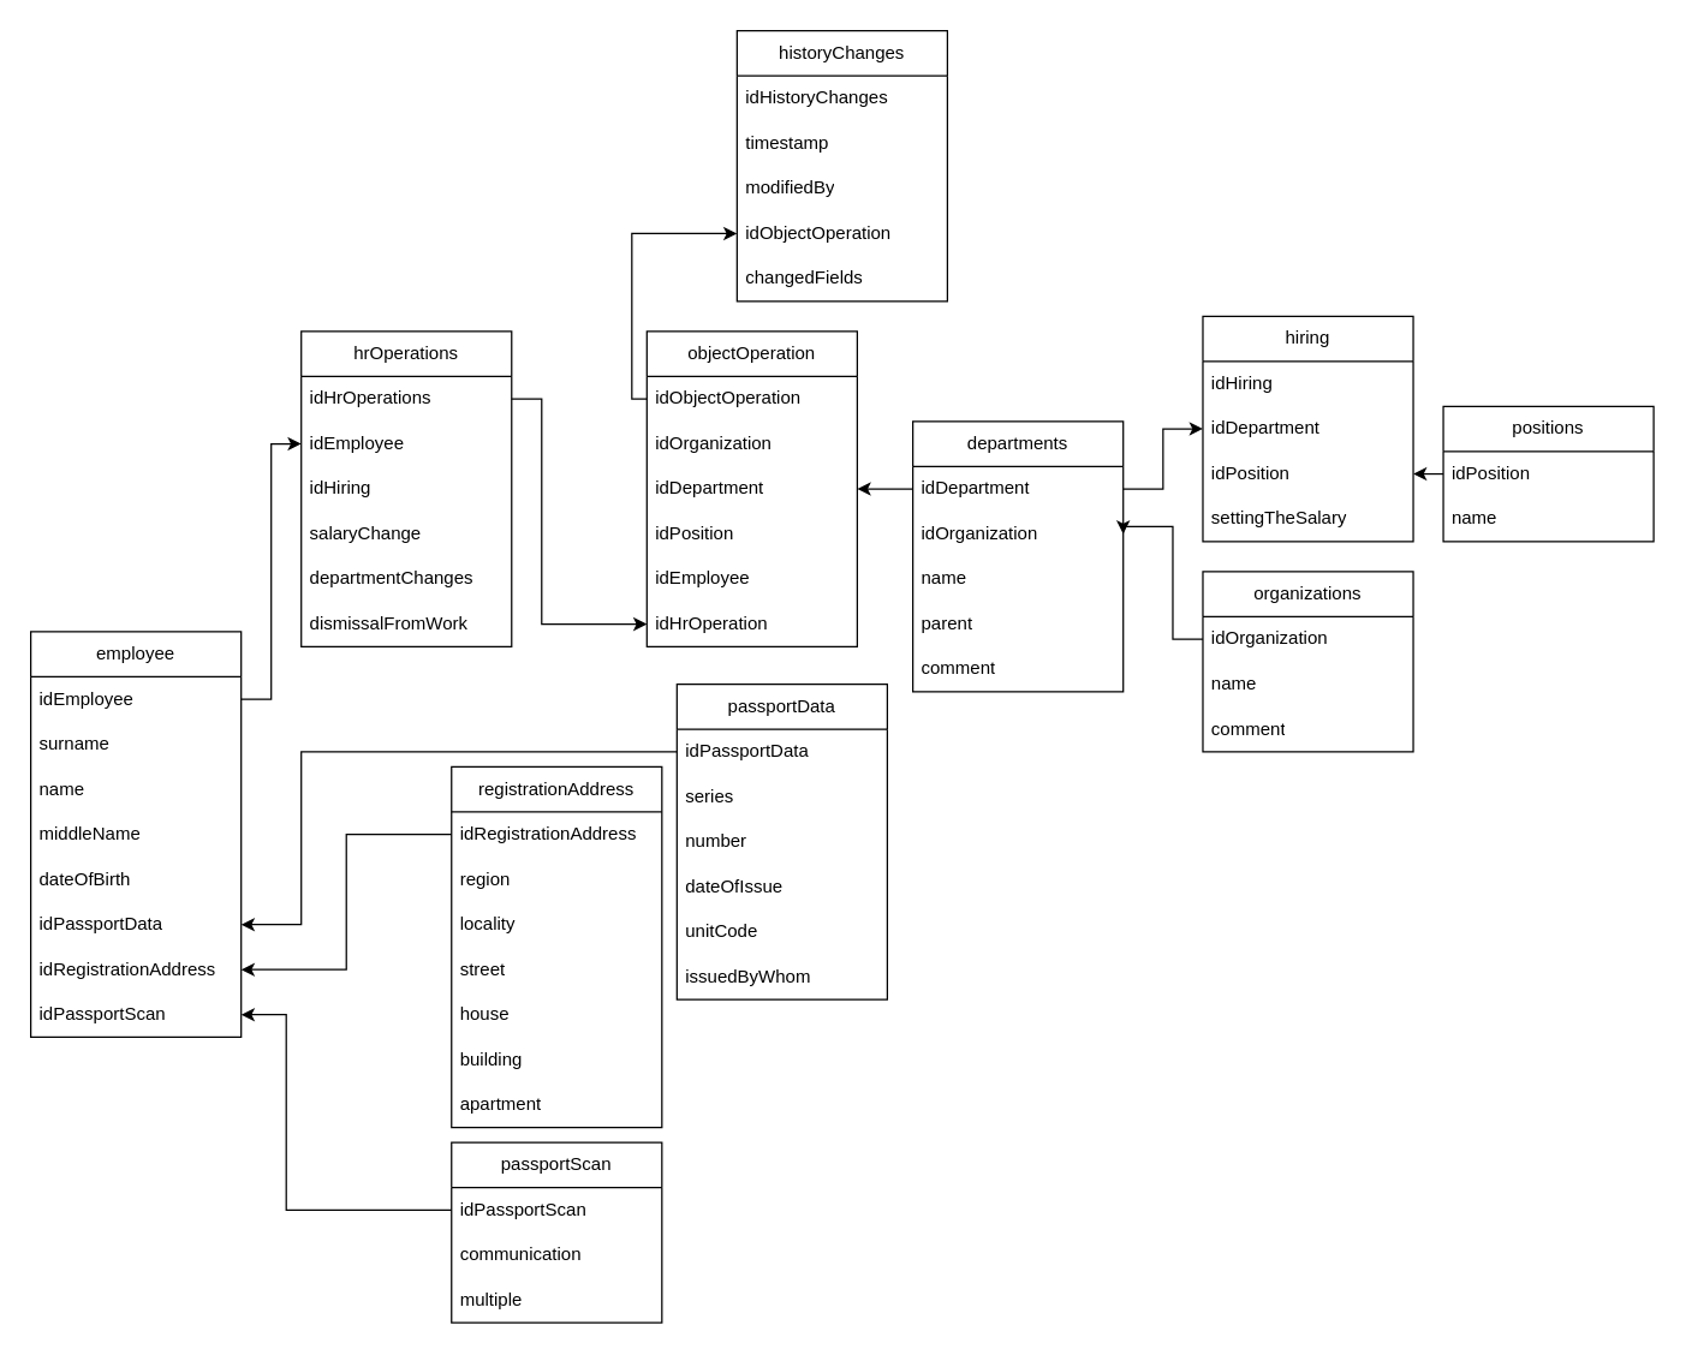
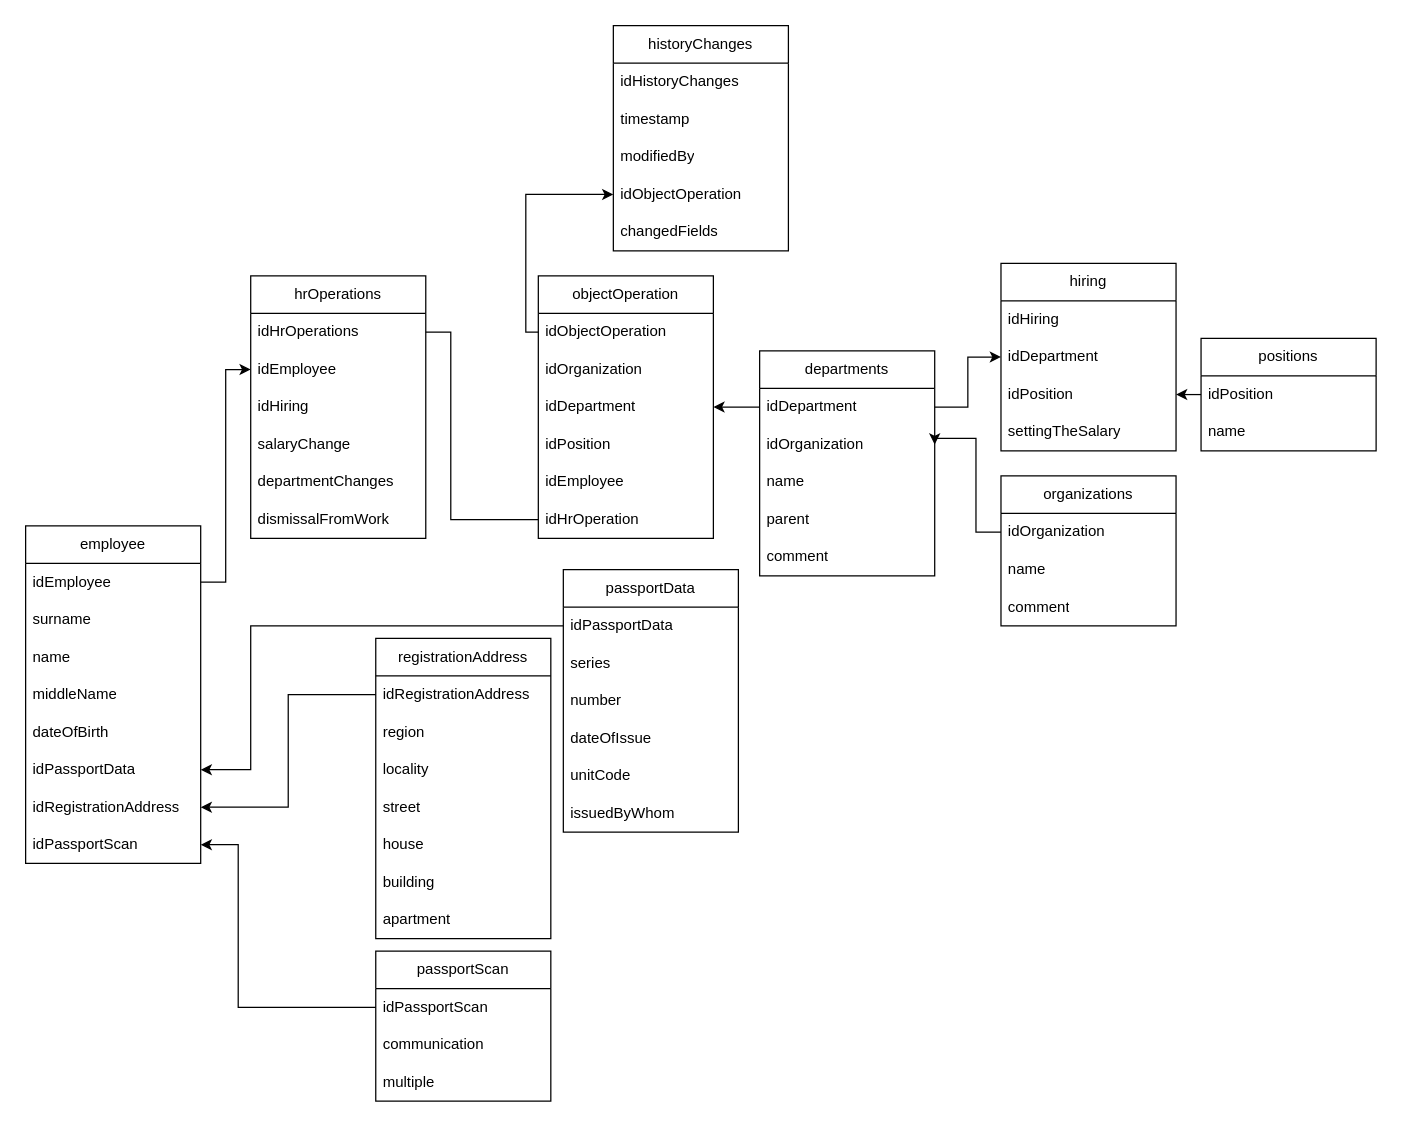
- <mxCell id="69" style="edgeStyle=orthogonalEdgeStyle;rounded=0;orthogonalLoop=1;jettySize=auto;html=1;exitX=1;exitY=0.5;exitDx=0;exitDy=0;entryX=0;entryY=0.5;entryDx=0;entryDy=0;" edge="1" parent="1" source="45" target="68"><mxGeometry relative="1" as="geometry"><mxPoint x="500" y="425" as="targetPoint" /><Array as="points"><mxPoint x="360" y="265" /><mxPoint x="360" y="415" /></Array></mxGeometry></mxCell>
+ <mxCell id="69" style="edgeStyle=orthogonalEdgeStyle;rounded=0;orthogonalLoop=1;jettySize=auto;html=1;exitX=1;exitY=0.5;exitDx=0;exitDy=0;entryX=0;entryY=0.5;entryDx=0;entryDy=0;endArrow=none;" edge="1" parent="1" source="45" target="68"><mxGeometry relative="1" as="geometry"><mxPoint x="500" y="425" as="targetPoint" /><Array as="points"><mxPoint x="360" y="265" /><mxPoint x="360" y="415" /></Array></mxGeometry></mxCell>
